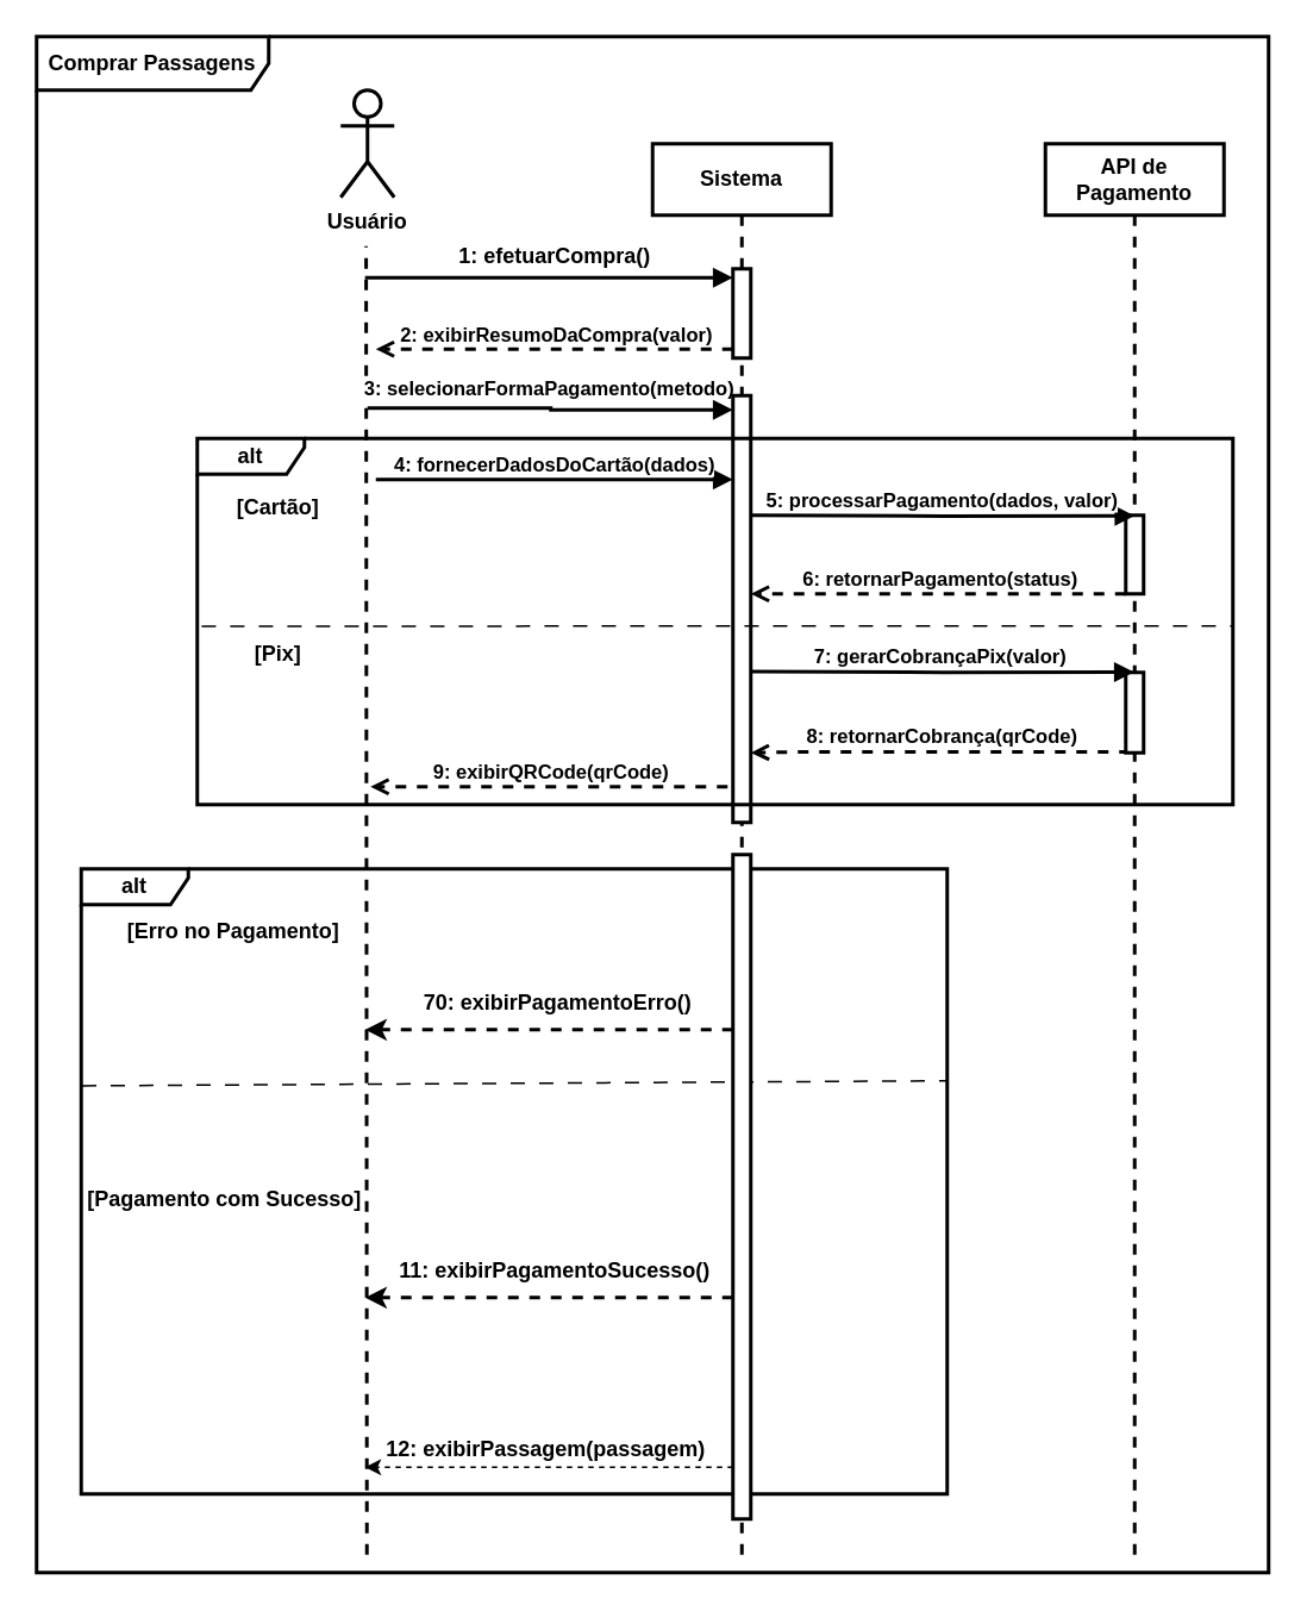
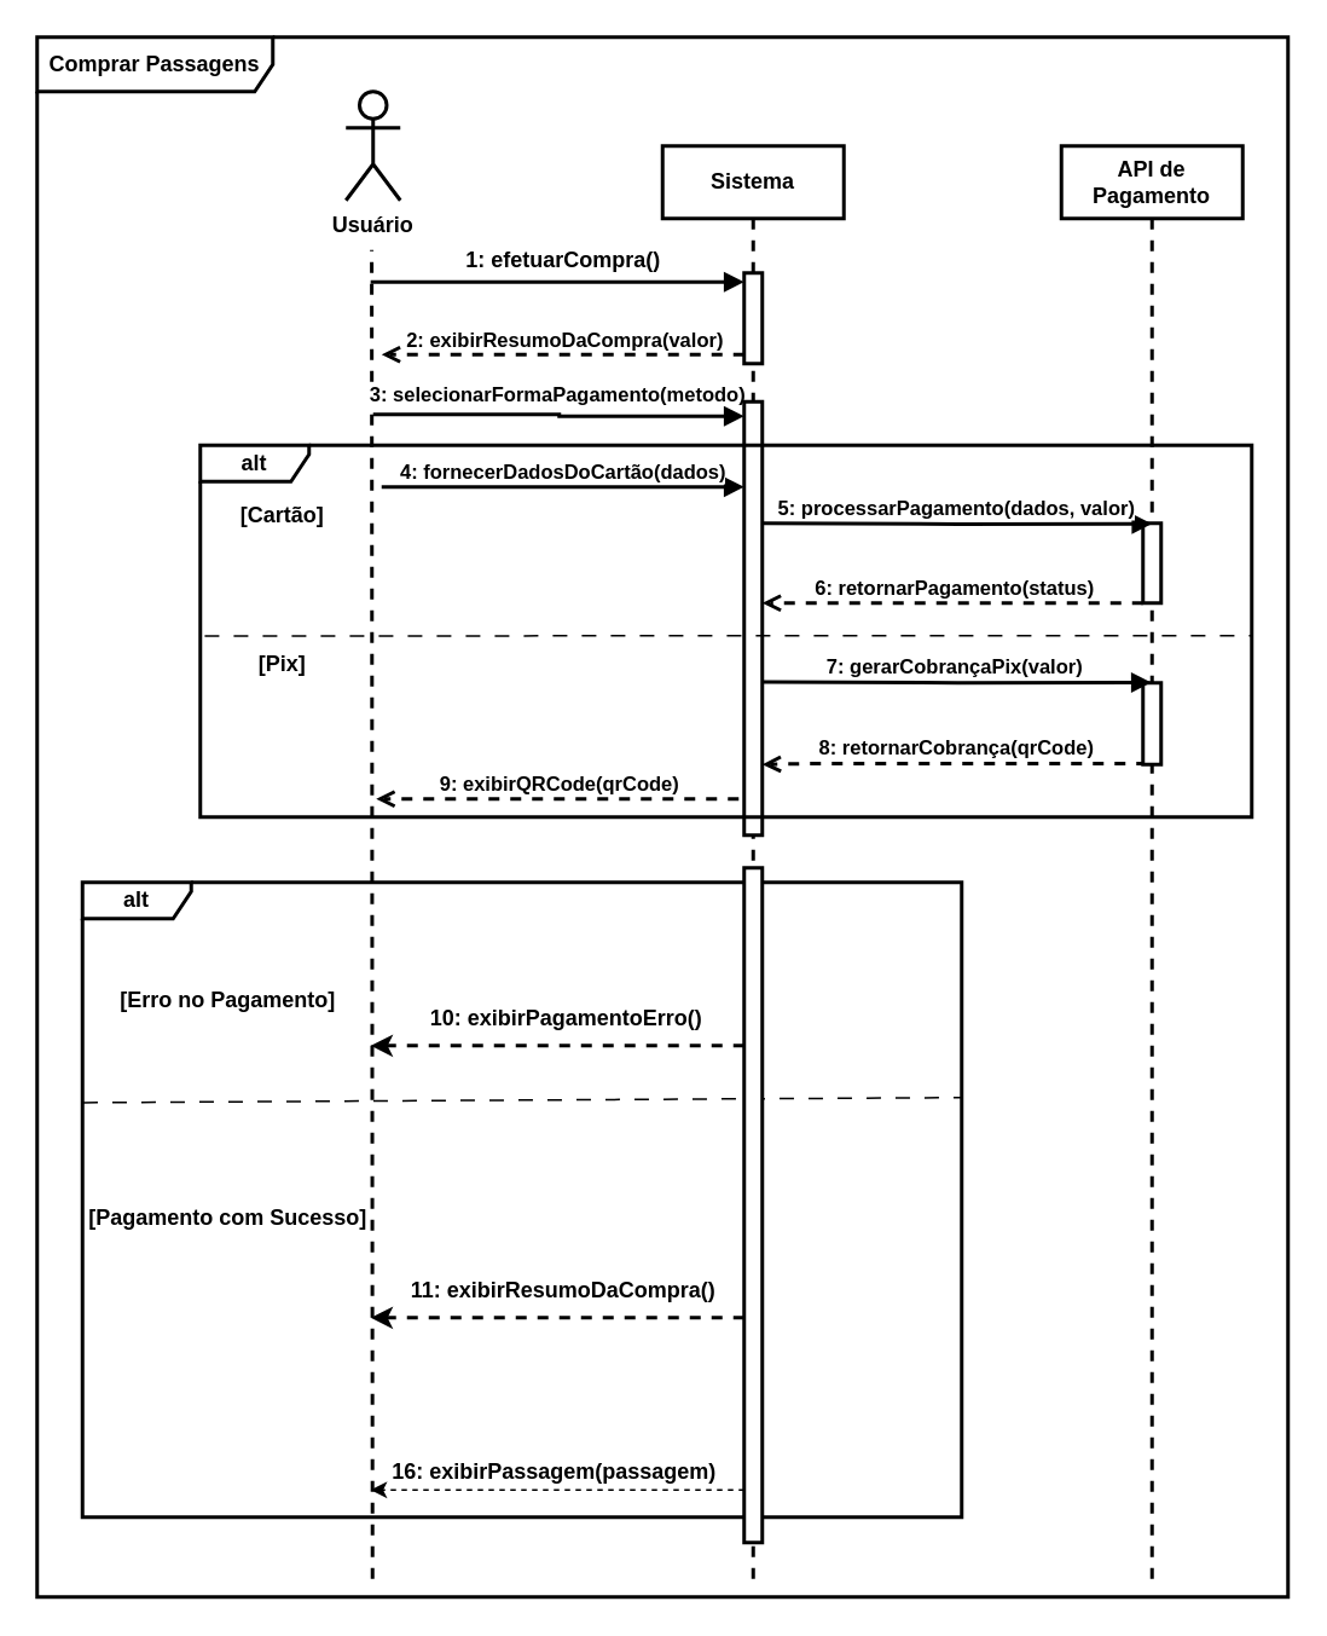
- <mxCell id="30" value="[Erro no Pagamento]" style="text;html=1;align=center;verticalAlign=middle;resizable=0;points=[];autosize=1;strokeColor=none;fillColor=none;fontStyle=1" vertex="1" parent="1"><mxGeometry x="65" y="506" width="130" height="30" as="geometry" /></mxCell>
+ <mxCell id="30" value="[Erro no Pagamento]" style="text;html=1;align=center;verticalAlign=middle;resizable=0;points=[];autosize=1;strokeColor=none;fillColor=none;fontStyle=1" vertex="1" parent="1"><mxGeometry x="60" y="536" width="130" height="30" as="geometry" /></mxCell>
- <mxCell id="22" value="&amp;nbsp;70: exibirPagamentoErro()" style="text;html=1;align=center;verticalAlign=middle;resizable=0;points=[];autosize=1;strokeColor=none;fillColor=none;fontStyle=1" vertex="1" parent="1"><mxGeometry x="225.33" y="546" width="170" height="30" as="geometry" /></mxCell>
+ <mxCell id="22" value="&amp;nbsp;10: exibirPagamentoErro()" style="text;html=1;align=center;verticalAlign=middle;resizable=0;points=[];autosize=1;strokeColor=none;fillColor=none;fontStyle=1" vertex="1" parent="1"><mxGeometry x="225.33" y="546" width="170" height="30" as="geometry" /></mxCell>
- <mxCell id="24" value="11: exibirPagamentoSucesso()" style="text;html=1;align=center;verticalAlign=middle;resizable=0;points=[];autosize=1;strokeColor=none;fillColor=none;fontStyle=1" vertex="1" parent="1"><mxGeometry x="215.003" y="696" width="190" height="30" as="geometry" /></mxCell>
+ <mxCell id="24" value="11: exibirResumoDaCompra()" style="text;html=1;align=center;verticalAlign=middle;resizable=0;points=[];autosize=1;strokeColor=none;fillColor=none;fontStyle=1" vertex="1" parent="1"><mxGeometry x="215.003" y="696" width="190" height="30" as="geometry" /></mxCell>
- <mxCell id="26" value="12: exibirPassagem(passagem)" style="text;html=1;align=center;verticalAlign=middle;resizable=0;points=[];autosize=1;strokeColor=none;fillColor=none;fontStyle=1;strokeWidth=2;" vertex="1" parent="1"><mxGeometry x="210.333" y="796" width="190" height="30" as="geometry" /></mxCell>
+ <mxCell id="26" value="16: exibirPassagem(passagem)" style="text;html=1;align=center;verticalAlign=middle;resizable=0;points=[];autosize=1;strokeColor=none;fillColor=none;fontStyle=1;strokeWidth=2;" vertex="1" parent="1"><mxGeometry x="210.333" y="796" width="190" height="30" as="geometry" /></mxCell>
